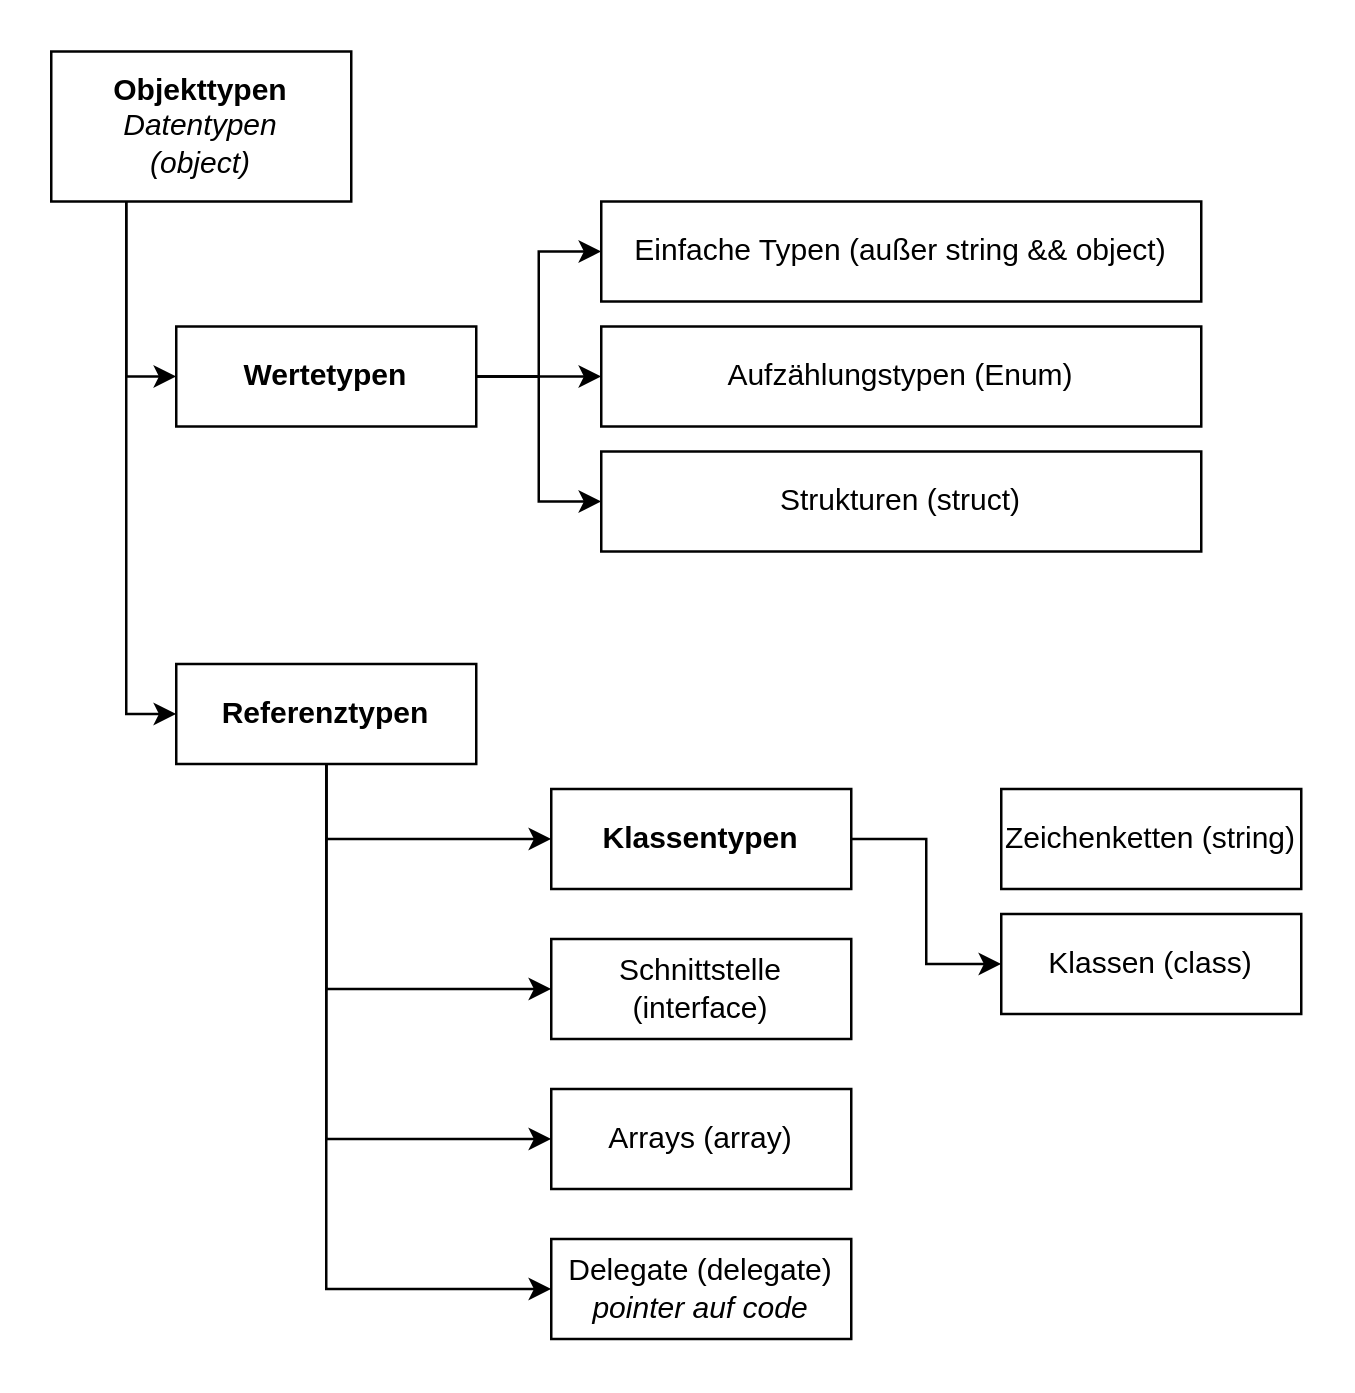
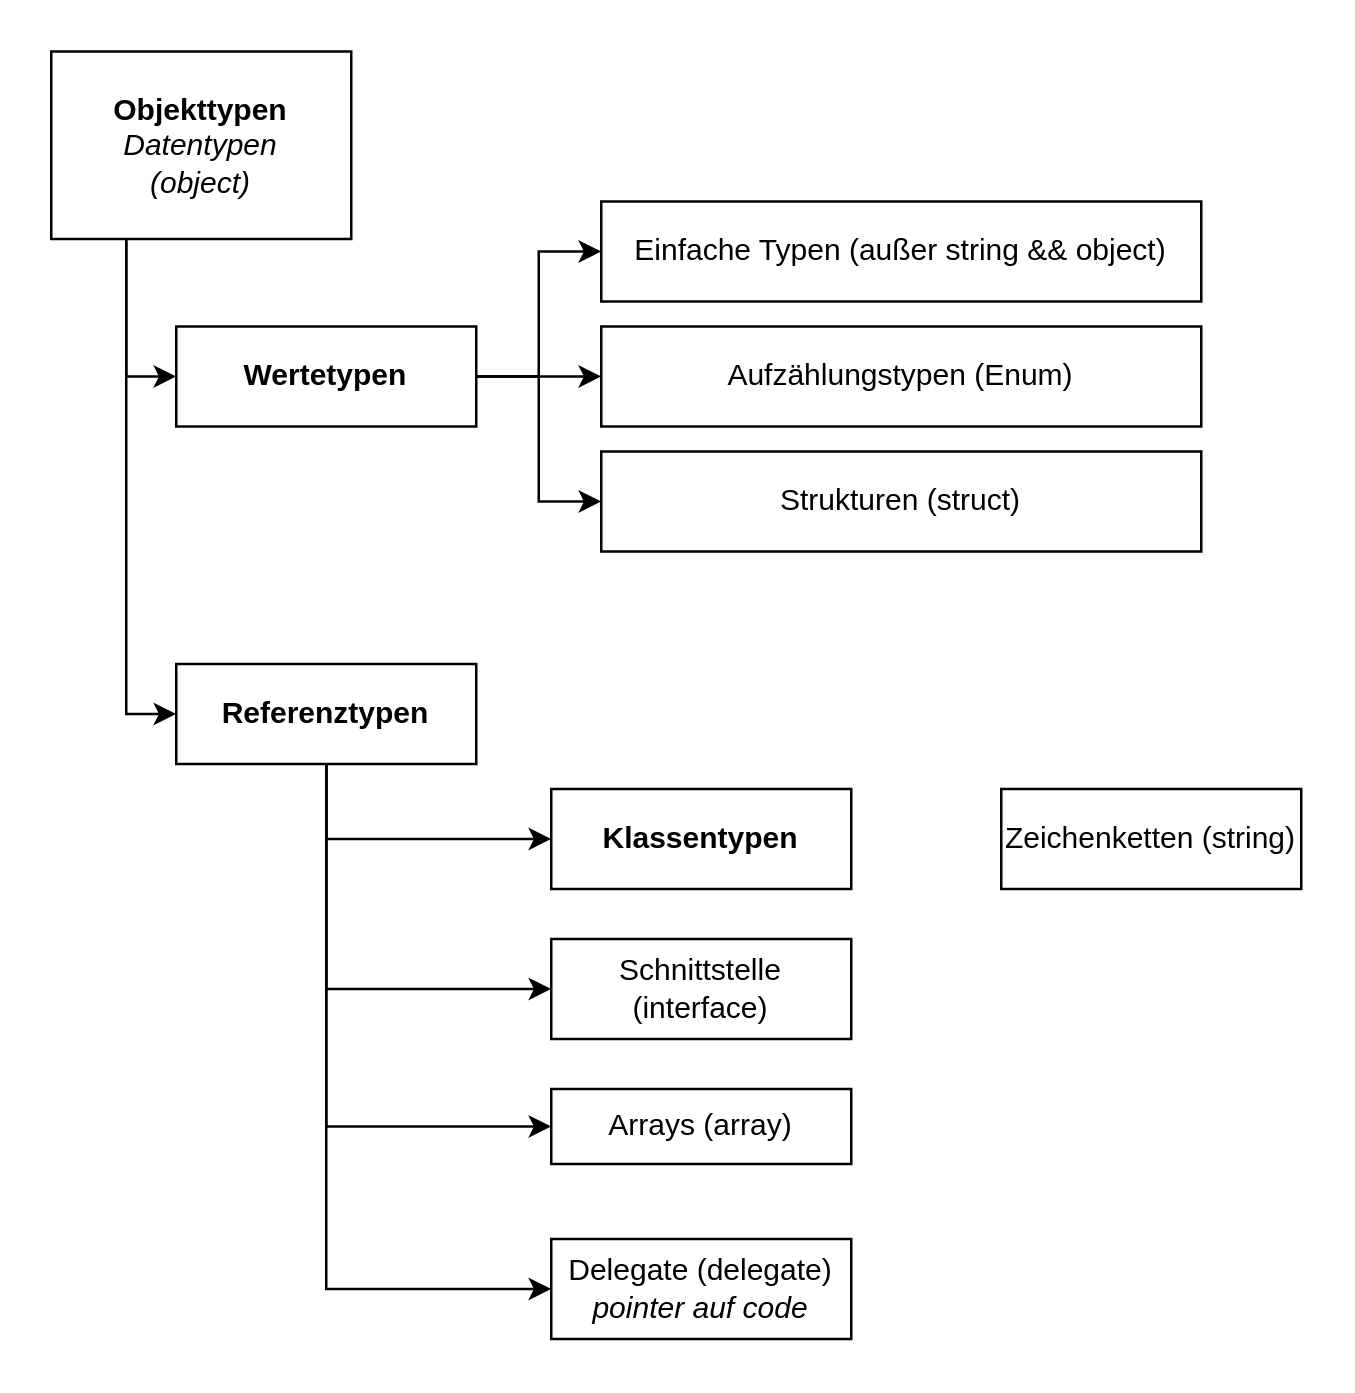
- <mxCell id="4" value="&lt;b&gt;Objekttypen&lt;/b&gt;&lt;br&gt;&lt;i&gt;Datentypen&lt;br&gt;(object)&lt;br&gt;&lt;/i&gt;" style="rounded=0;whiteSpace=wrap;html=1;" vertex="1" parent="1"><mxGeometry x="20" y="20" width="120" height="60" as="geometry" /></mxCell>
+ <mxCell id="4" value="&lt;b&gt;Objekttypen&lt;/b&gt;&lt;br&gt;&lt;i&gt;Datentypen&lt;br&gt;(object)&lt;br&gt;&lt;/i&gt;" style="rounded=0;whiteSpace=wrap;html=1;" vertex="1" parent="1"><mxGeometry x="20" y="20" width="120" height="75" as="geometry" /></mxCell>
- <mxCell id="14" style="edgeStyle=orthogonalEdgeStyle;rounded=0;orthogonalLoop=1;jettySize=auto;html=1;exitX=1;exitY=0.5;exitDx=0;exitDy=0;entryX=0;entryY=0.5;entryDx=0;entryDy=0;" edge="1" parent="1" source="15" target="17"><mxGeometry relative="1" as="geometry" /></mxCell>
- <mxCell id="17" value="Klassen (class)" style="rounded=0;whiteSpace=wrap;html=1;" vertex="1" parent="1"><mxGeometry x="400" y="365" width="120" height="40" as="geometry" /></mxCell>
- <mxCell id="19" value="Arrays (array)" style="rounded=0;whiteSpace=wrap;html=1;" vertex="1" parent="1"><mxGeometry x="220" y="435" width="120" height="40" as="geometry" /></mxCell>
+ <mxCell id="19" value="Arrays (array)" style="rounded=0;whiteSpace=wrap;html=1;" vertex="1" parent="1"><mxGeometry x="220" y="435" width="120" height="30" as="geometry" /></mxCell>
